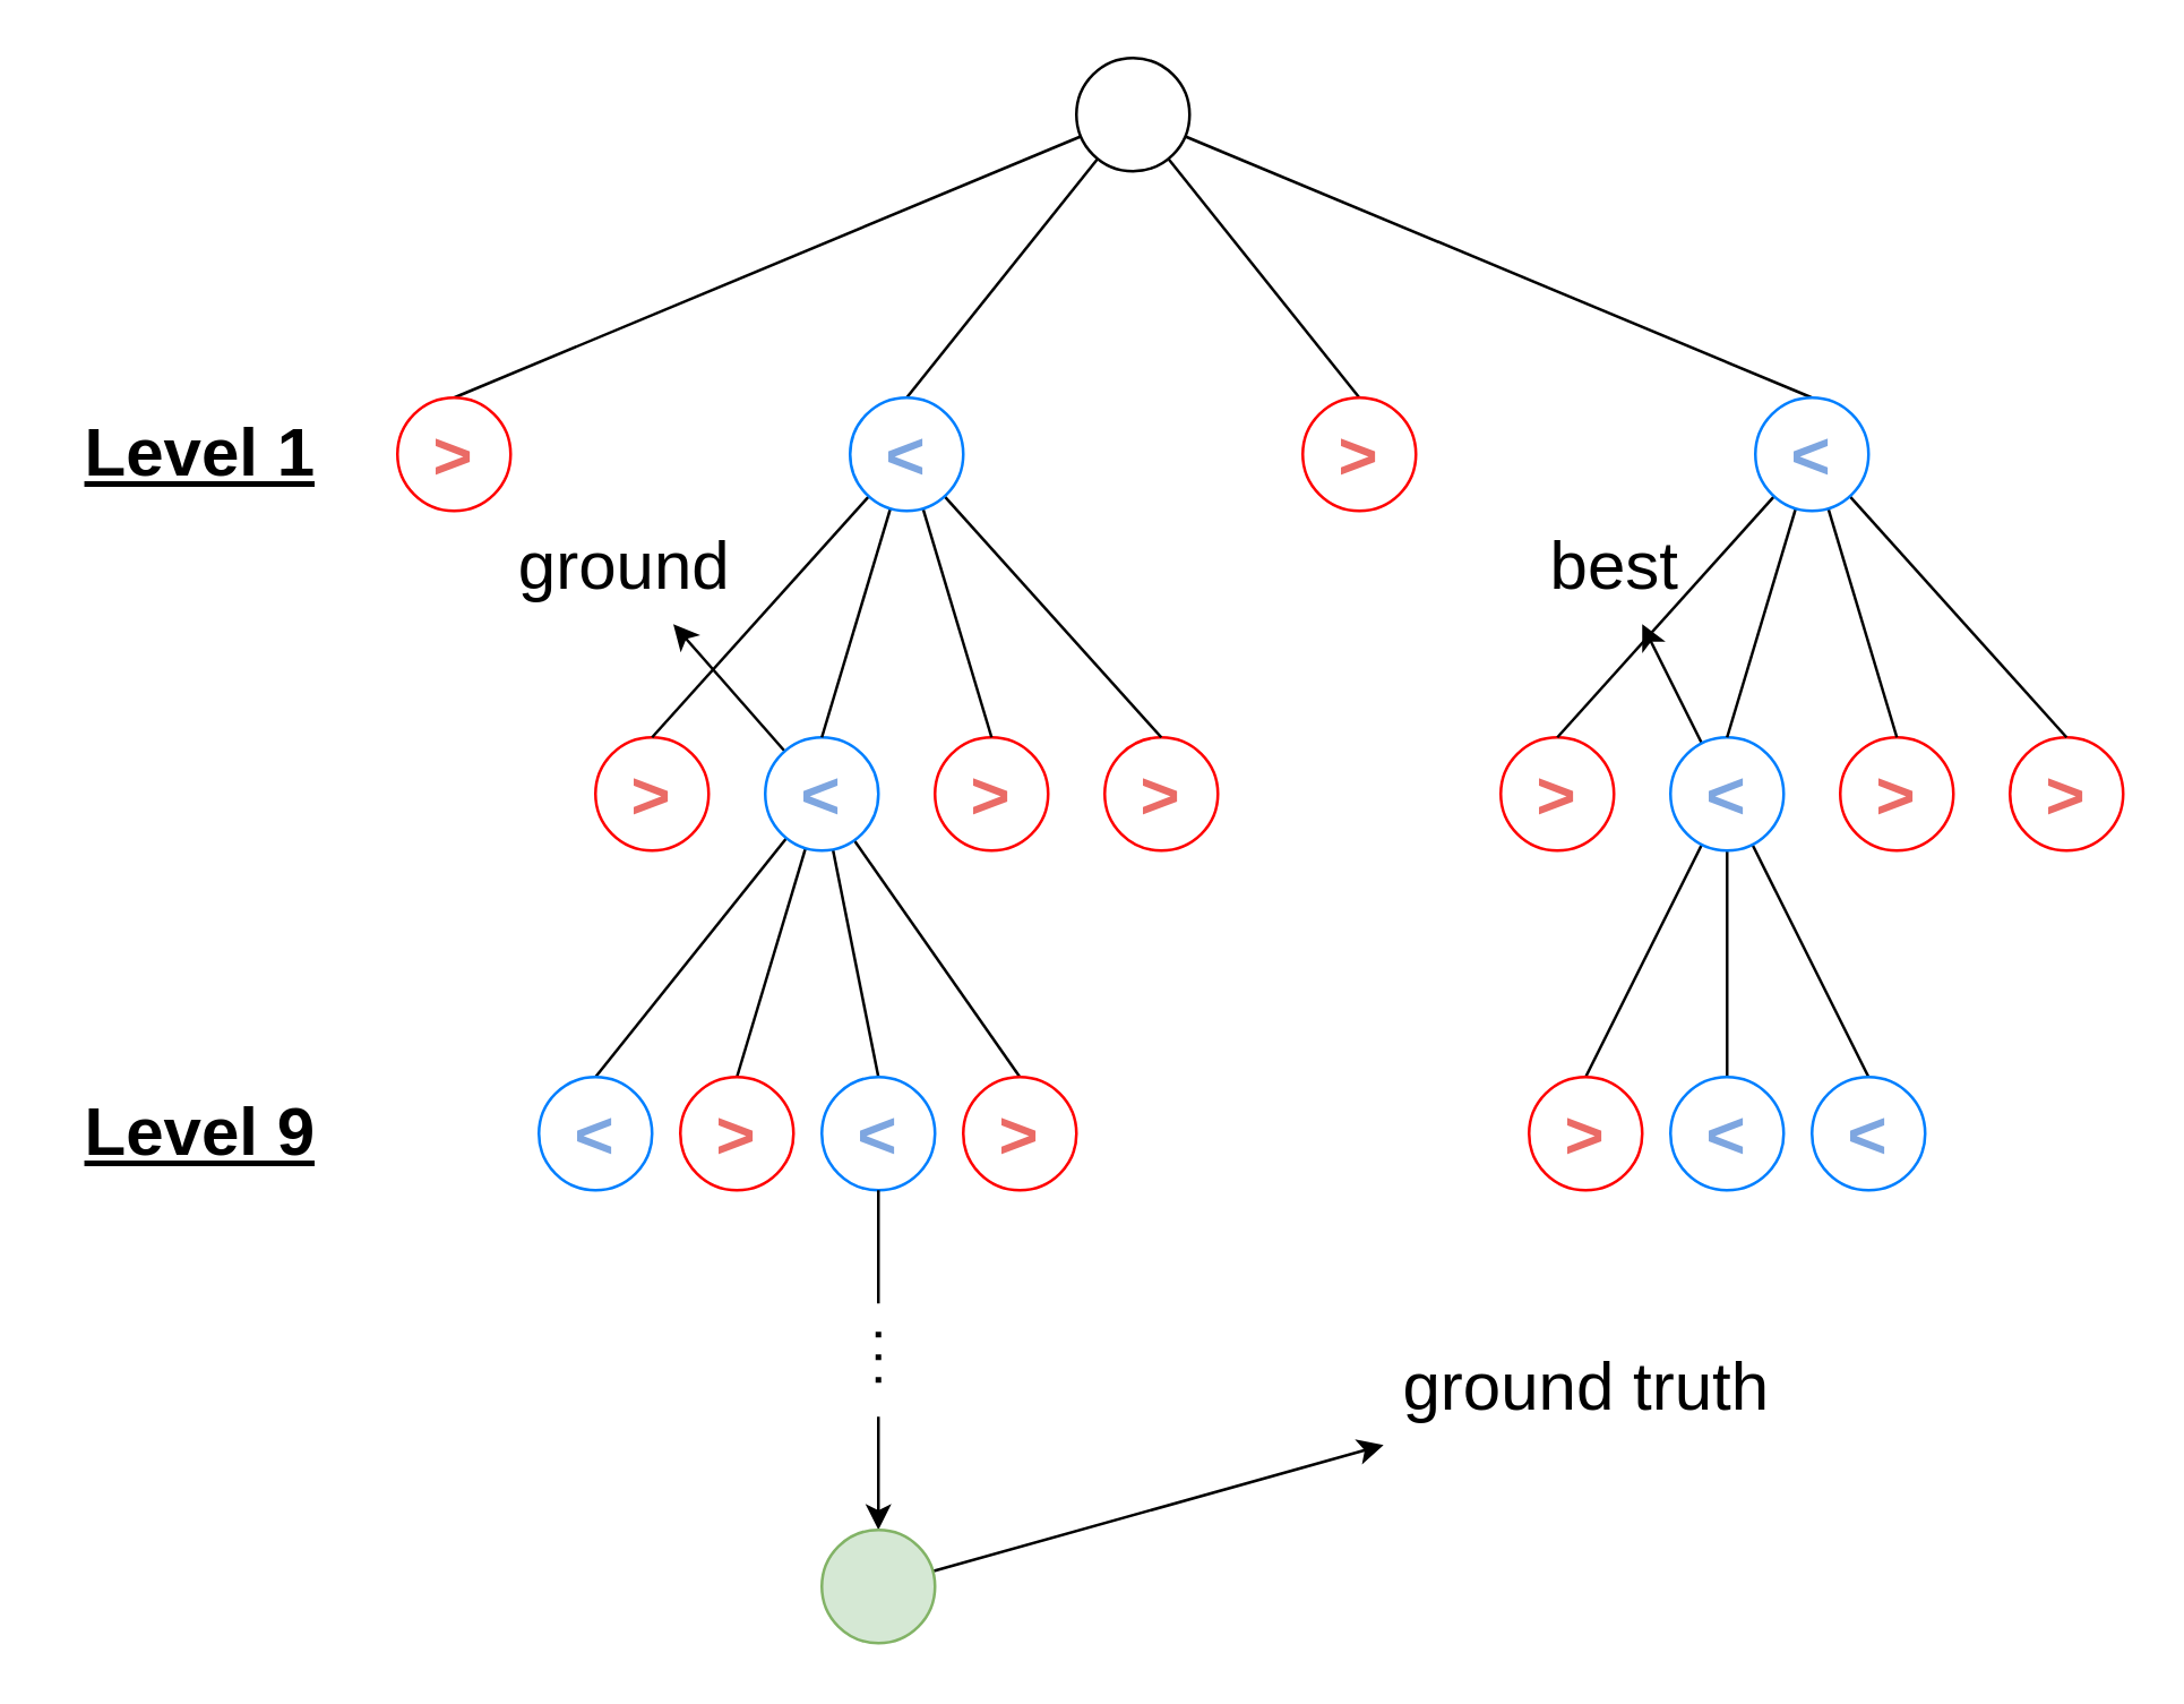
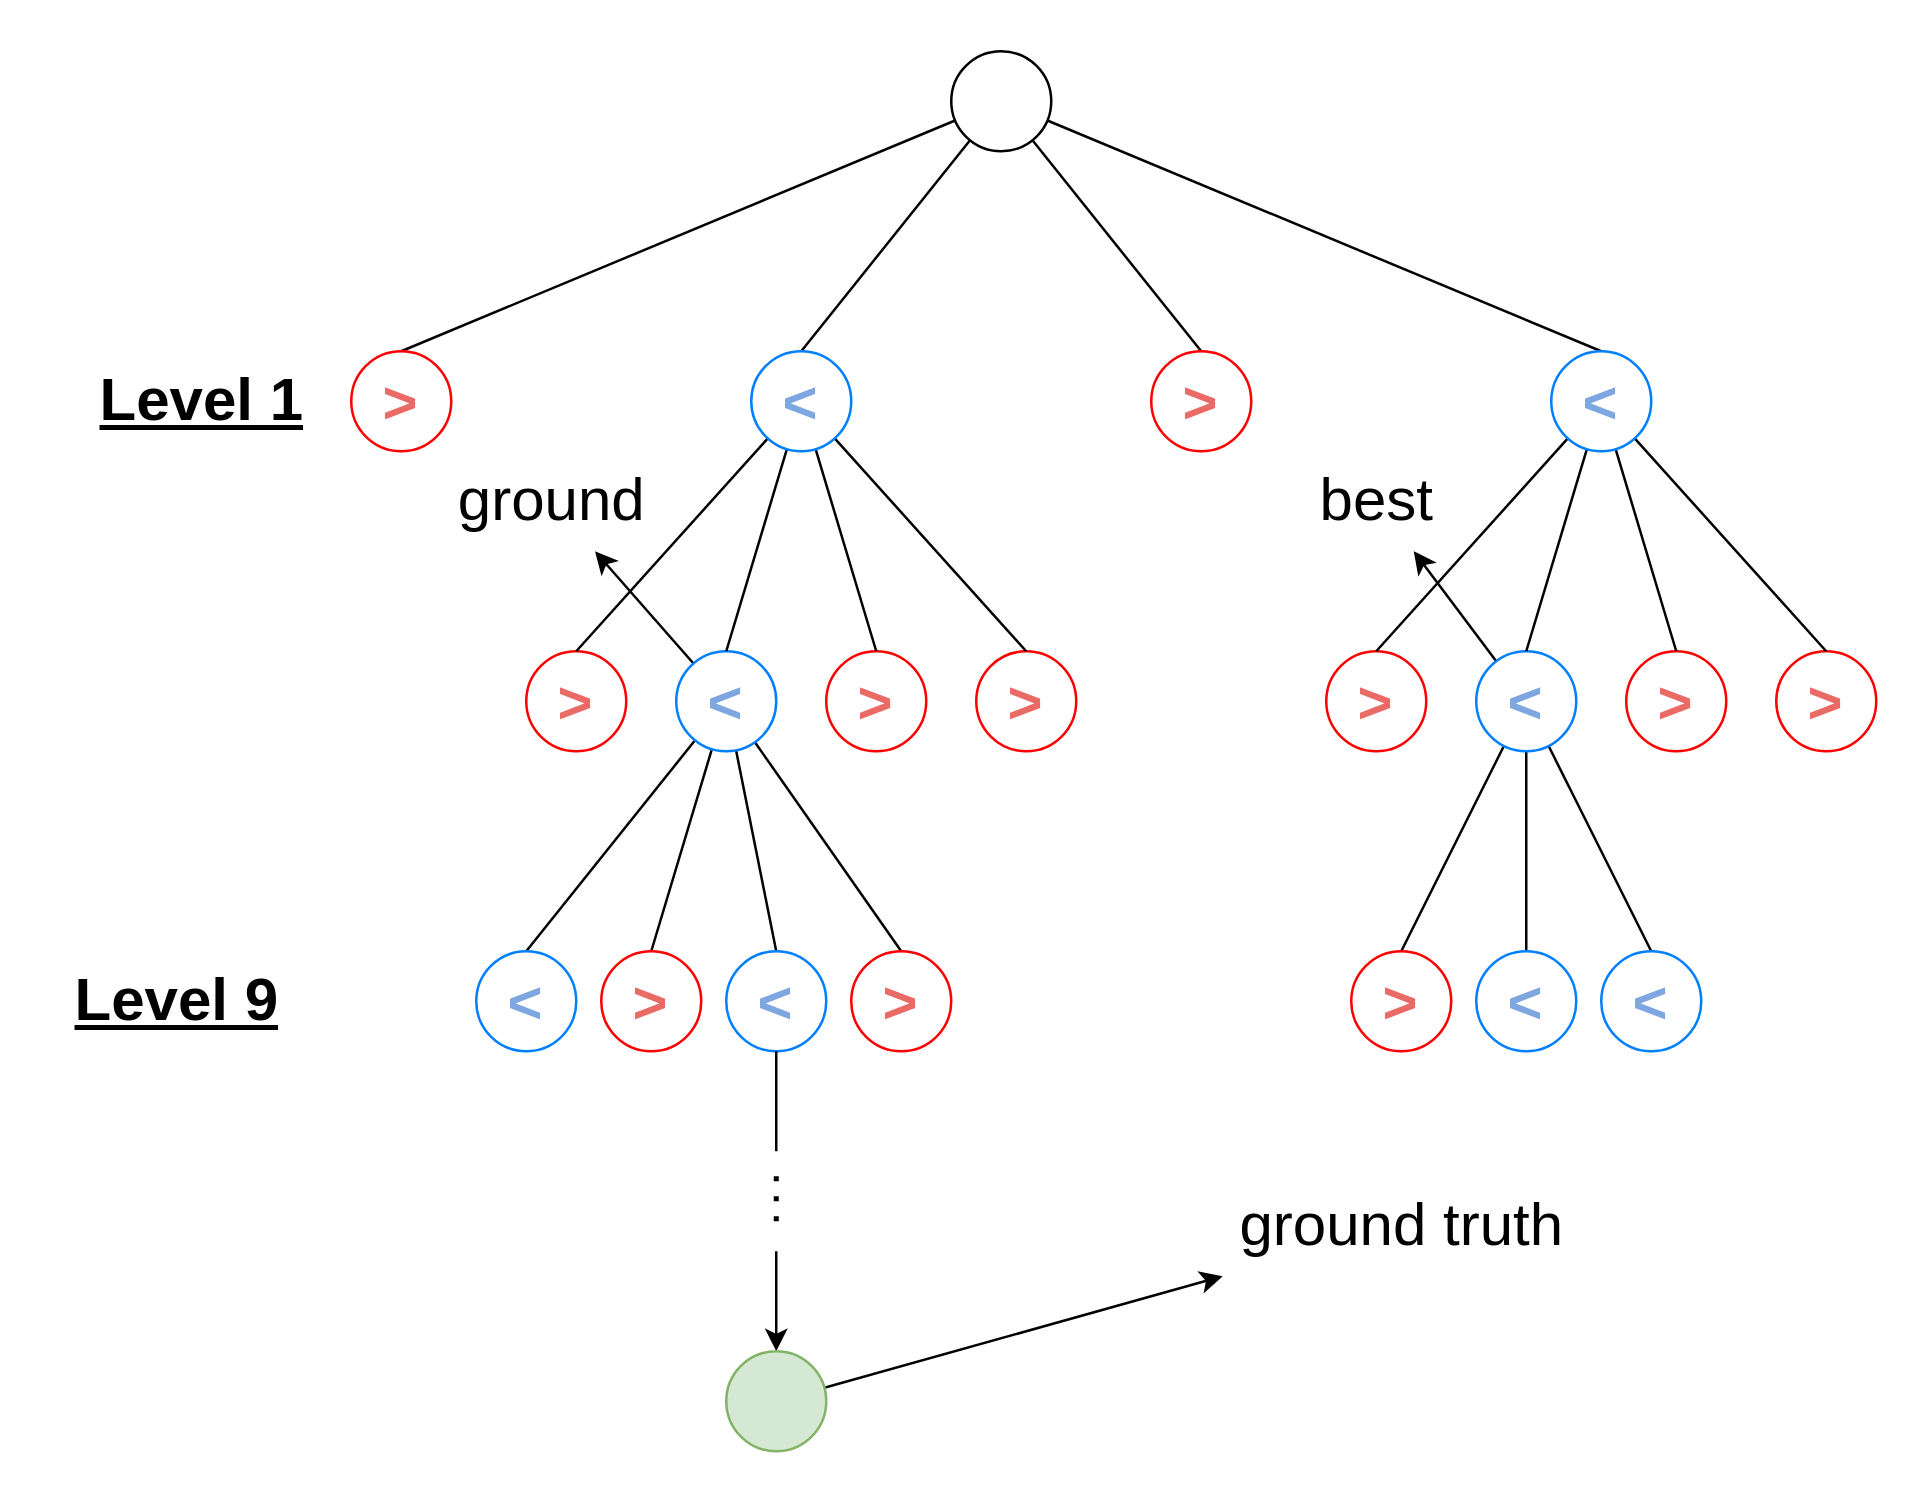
- <mxCell id="43" value="Level 1" style="text;html=1;align=center;verticalAlign=middle;resizable=0;points=[];autosize=1;strokeColor=none;fillColor=none;fontSize=24;fontColor=#000000;fontStyle=5" vertex="1" parent="1"><mxGeometry x="20" y="140" width="100" height="40" as="geometry" /></mxCell>
+ <mxCell id="43" value="Level 1" style="text;html=1;align=center;verticalAlign=middle;resizable=0;points=[];autosize=1;strokeColor=none;fillColor=none;fontSize=24;fontColor=#000000;fontStyle=5" vertex="1" parent="1"><mxGeometry x="30" y="140" width="100" height="40" as="geometry" /></mxCell>
- <mxCell id="45" value="best" style="text;html=1;align=center;verticalAlign=middle;resizable=0;points=[];autosize=1;strokeColor=none;fillColor=none;fontSize=24;fontColor=#000000;" vertex="1" parent="1"><mxGeometry x="535" y="180" width="70" height="40" as="geometry" /></mxCell>
+ <mxCell id="45" value="best" style="text;html=1;align=center;verticalAlign=middle;resizable=0;points=[];autosize=1;strokeColor=none;fillColor=none;fontSize=24;fontColor=#000000;" vertex="1" parent="1"><mxGeometry x="515" y="180" width="70" height="40" as="geometry" /></mxCell>
